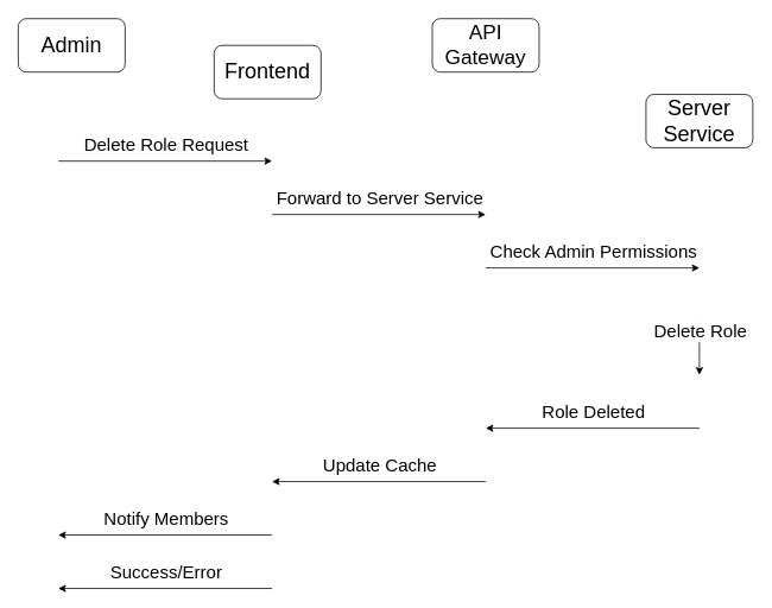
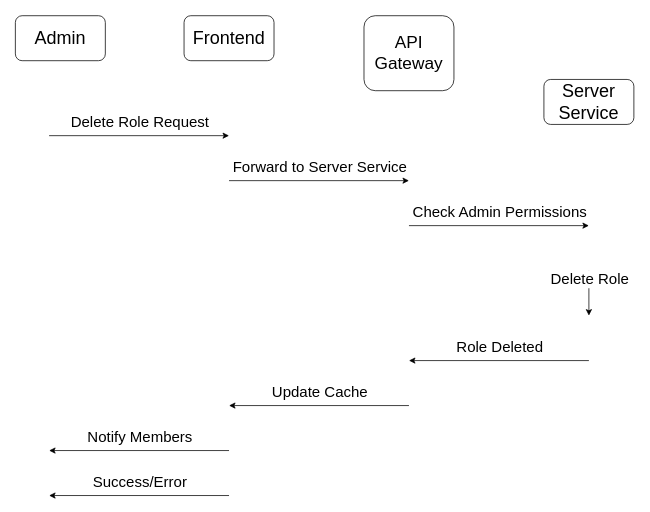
- <mxCell id="4" value="&lt;font style=&quot;font-size: 23px;&quot;&gt;API Gateway&lt;/font&gt;" style="rounded=1;whiteSpace=wrap;html=1;" vertex="1" parent="1"><mxGeometry x="485" y="20" width="120" height="60" as="geometry" /></mxCell>
+ <mxCell id="4" value="&lt;font style=&quot;font-size: 23px;&quot;&gt;API Gateway&lt;/font&gt;" style="rounded=1;whiteSpace=wrap;html=1;" vertex="1" parent="1"><mxGeometry x="485" y="20" width="120" height="100" as="geometry" /></mxCell>
- <mxCell id="3" value="&lt;font style=&quot;font-size: 24px;&quot;&gt;Frontend&lt;/font&gt;" style="rounded=1;whiteSpace=wrap;html=1;" vertex="1" parent="1"><mxGeometry x="240" y="50" width="120" height="60" as="geometry" /></mxCell>
+ <mxCell id="3" value="&lt;font style=&quot;font-size: 24px;&quot;&gt;Frontend&lt;/font&gt;" style="rounded=1;whiteSpace=wrap;html=1;" vertex="1" parent="1"><mxGeometry x="245" y="20" width="120" height="60" as="geometry" /></mxCell>
